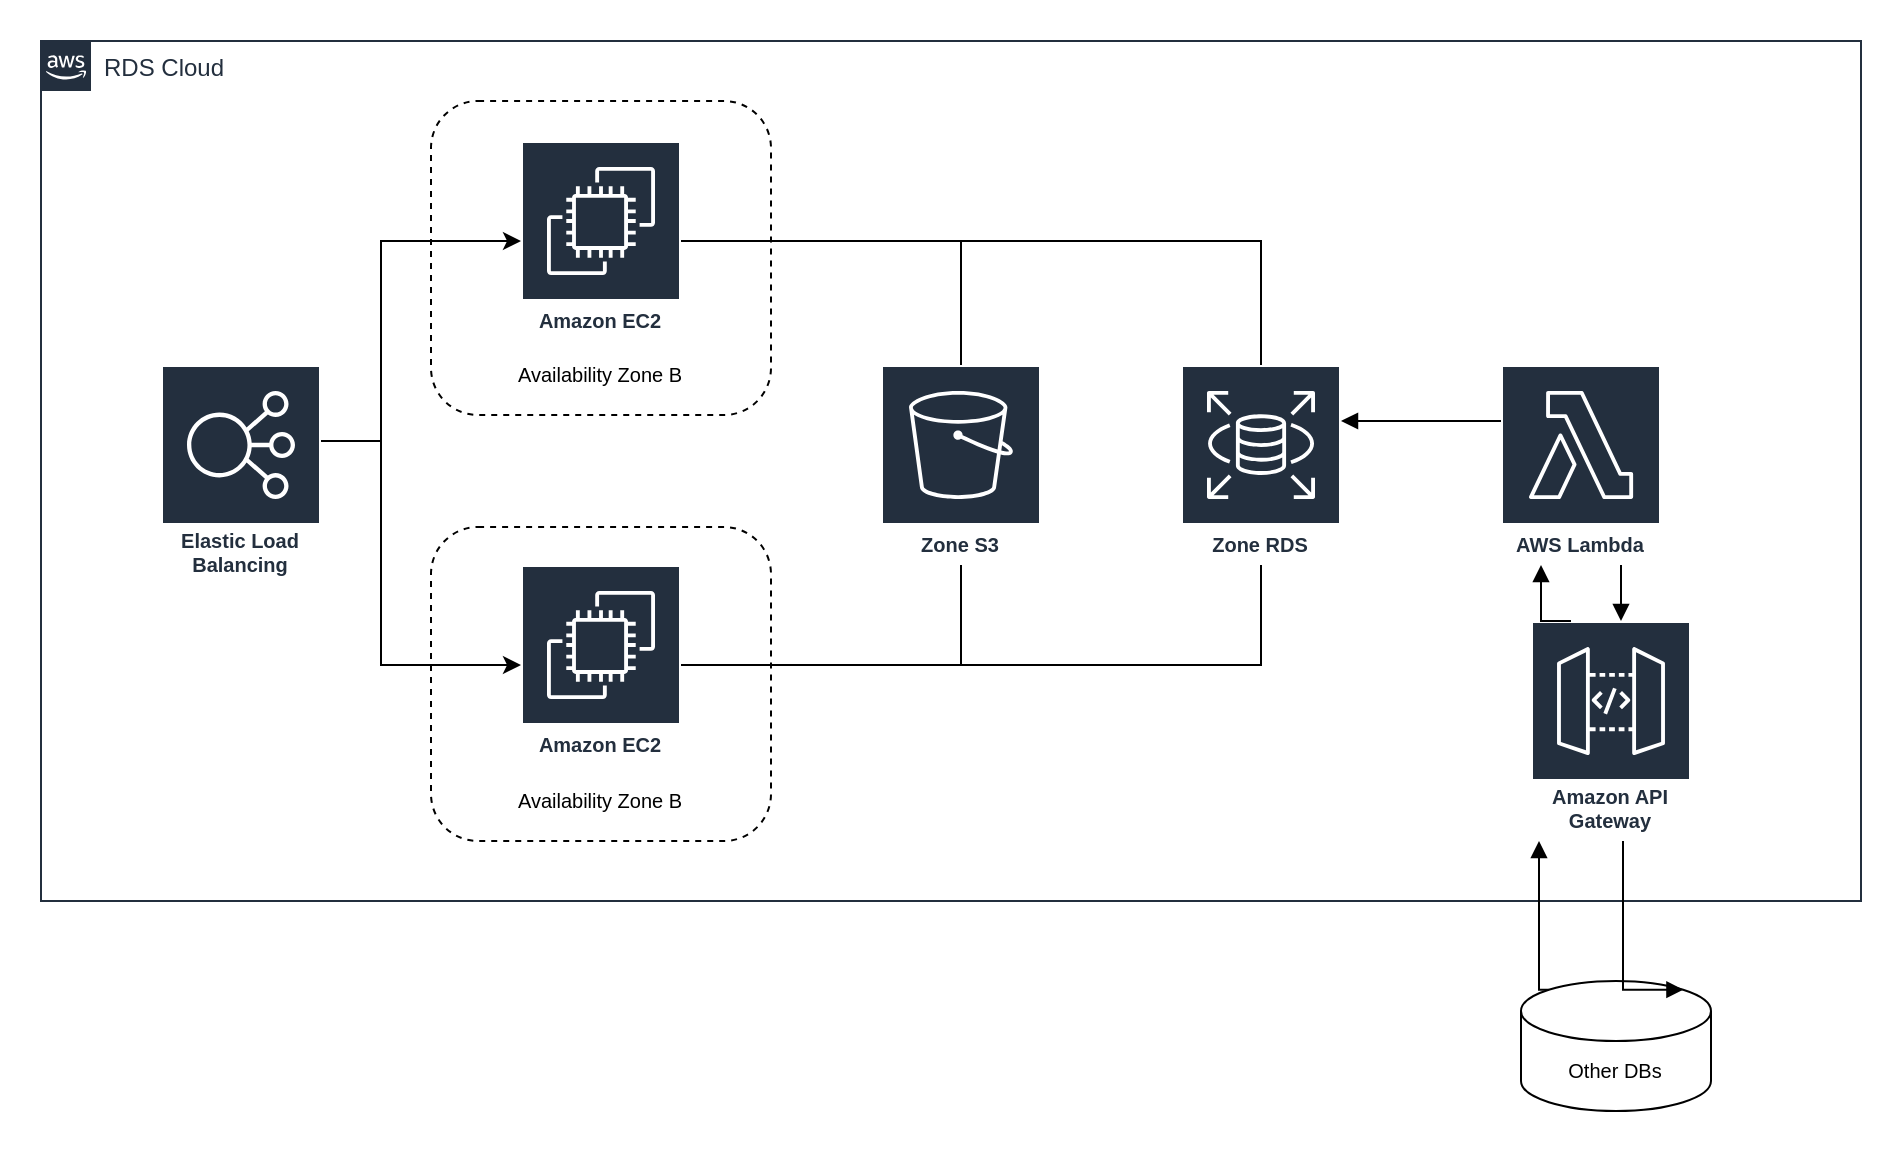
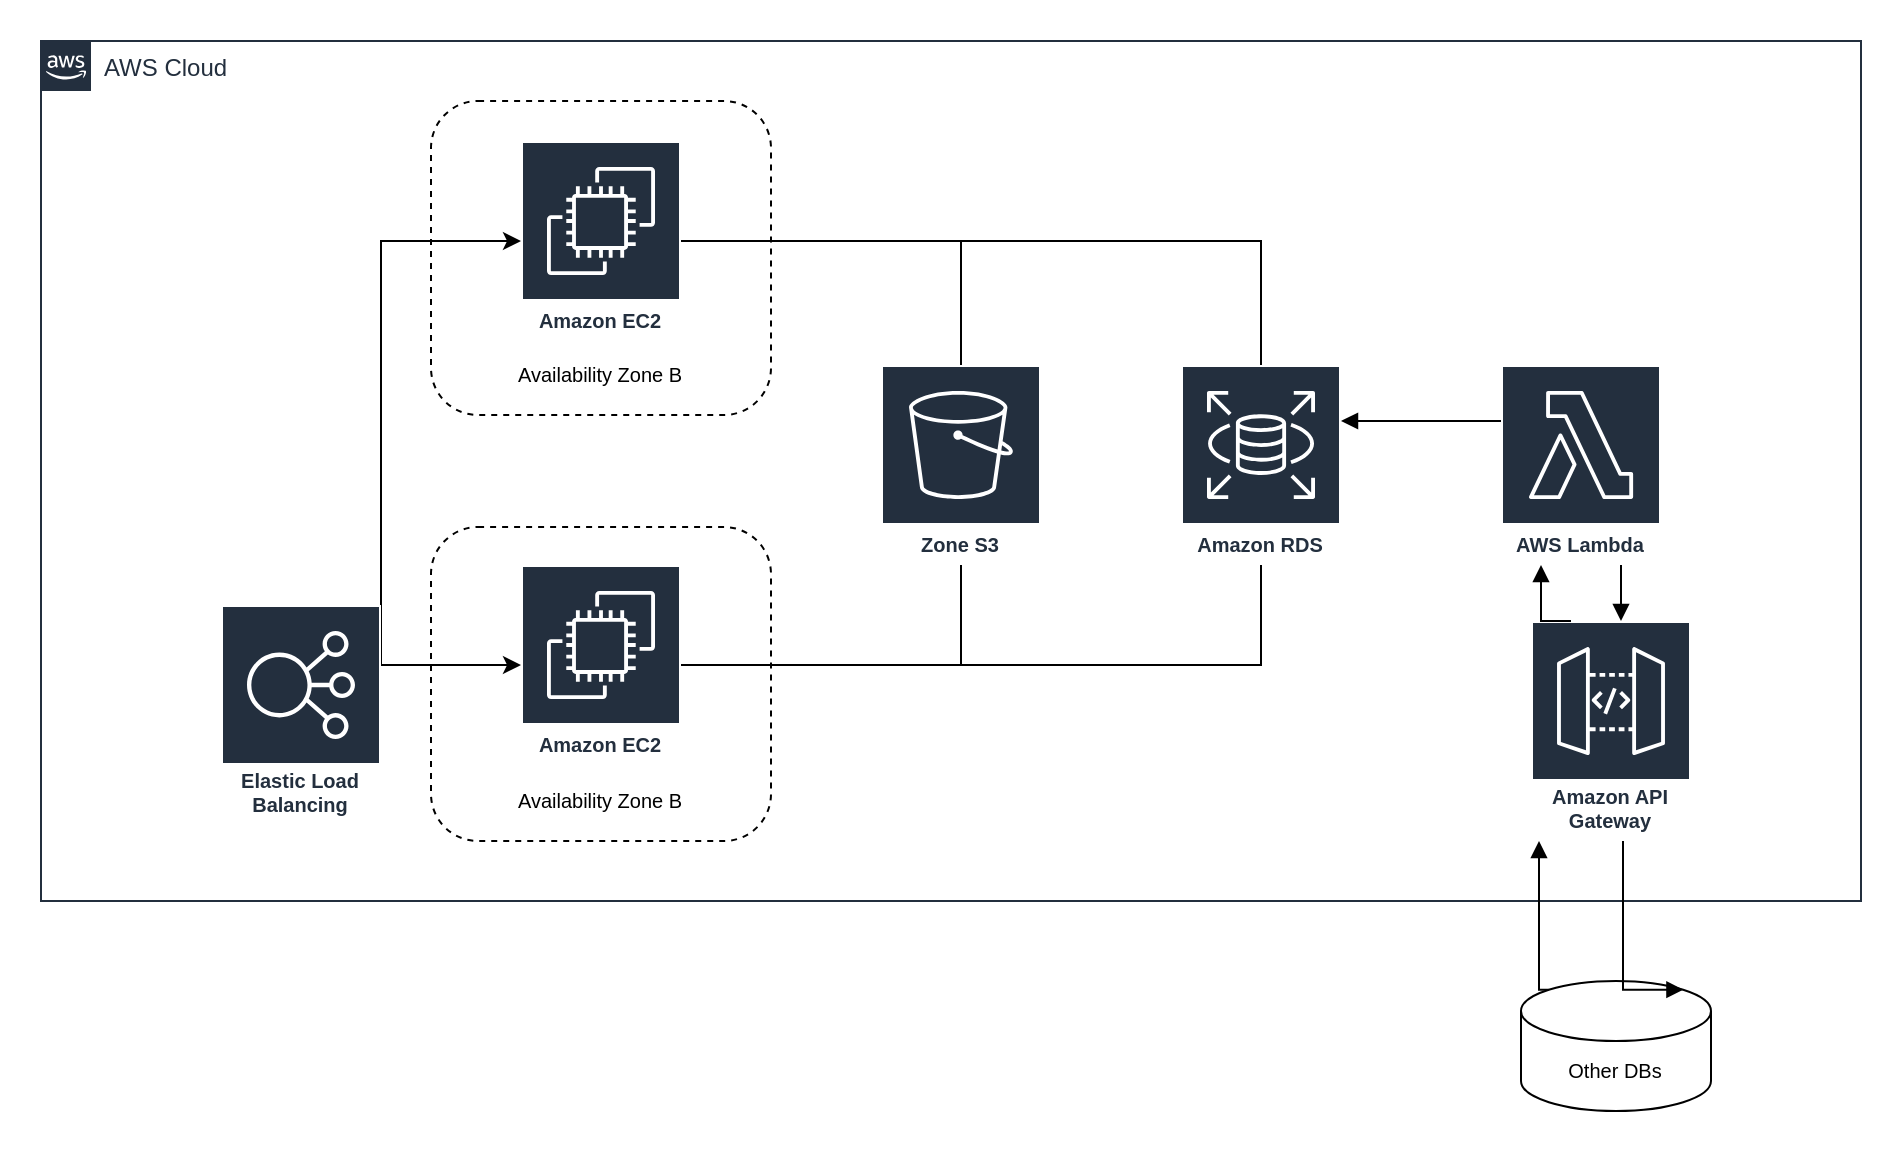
- <mxCell id="2" value="RDS Cloud" style="points=[[0,0],[0.25,0],[0.5,0],[0.75,0],[1,0],[1,0.25],[1,0.5],[1,0.75],[1,1],[0.75,1],[0.5,1],[0.25,1],[0,1],[0,0.75],[0,0.5],[0,0.25]];outlineConnect=0;gradientColor=none;html=1;whiteSpace=wrap;fontSize=12;fontStyle=0;shape=mxgraph.aws4.group;grIcon=mxgraph.aws4.group_aws_cloud_alt;strokeColor=#232F3E;fillColor=none;verticalAlign=top;align=left;spacingLeft=30;fontColor=#232F3E;dashed=0;labelBackgroundColor=#ffffff;" parent="1" vertex="1"><mxGeometry x="20" y="20" width="910" height="430" as="geometry" /></mxCell>
+ <mxCell id="2" value="AWS Cloud" style="points=[[0,0],[0.25,0],[0.5,0],[0.75,0],[1,0],[1,0.25],[1,0.5],[1,0.75],[1,1],[0.75,1],[0.5,1],[0.25,1],[0,1],[0,0.75],[0,0.5],[0,0.25]];outlineConnect=0;gradientColor=none;html=1;whiteSpace=wrap;fontSize=12;fontStyle=0;shape=mxgraph.aws4.group;grIcon=mxgraph.aws4.group_aws_cloud_alt;strokeColor=#232F3E;fillColor=none;verticalAlign=top;align=left;spacingLeft=30;fontColor=#232F3E;dashed=0;labelBackgroundColor=#ffffff;" parent="1" vertex="1"><mxGeometry x="20" y="20" width="910" height="430" as="geometry" /></mxCell>
- <mxCell id="8" value="Elastic Load Balancing" style="outlineConnect=0;fontColor=#232F3E;gradientColor=none;strokeColor=#ffffff;fillColor=#232F3E;dashed=0;verticalLabelPosition=middle;verticalAlign=bottom;align=center;html=1;whiteSpace=wrap;fontSize=10;fontStyle=1;spacing=3;shape=mxgraph.aws4.productIcon;prIcon=mxgraph.aws4.elastic_load_balancing;" vertex="1" parent="1"><mxGeometry x="80" y="182" width="80" height="110" as="geometry" /></mxCell>
+ <mxCell id="8" value="Elastic Load Balancing" style="outlineConnect=0;fontColor=#232F3E;gradientColor=none;strokeColor=#ffffff;fillColor=#232F3E;dashed=0;verticalLabelPosition=middle;verticalAlign=bottom;align=center;html=1;whiteSpace=wrap;fontSize=10;fontStyle=1;spacing=3;shape=mxgraph.aws4.productIcon;prIcon=mxgraph.aws4.elastic_load_balancing;" vertex="1" parent="1"><mxGeometry x="110" y="302" width="80" height="110" as="geometry" /></mxCell>
- <mxCell id="14" value="Zone RDS" style="outlineConnect=0;fontColor=#232F3E;gradientColor=none;strokeColor=#ffffff;fillColor=#232F3E;dashed=0;verticalLabelPosition=middle;verticalAlign=bottom;align=center;html=1;whiteSpace=wrap;fontSize=10;fontStyle=1;spacing=3;shape=mxgraph.aws4.productIcon;prIcon=mxgraph.aws4.rds;" vertex="1" parent="1"><mxGeometry x="590" y="182" width="80" height="100" as="geometry" /></mxCell>
+ <mxCell id="14" value="Amazon RDS" style="outlineConnect=0;fontColor=#232F3E;gradientColor=none;strokeColor=#ffffff;fillColor=#232F3E;dashed=0;verticalLabelPosition=middle;verticalAlign=bottom;align=center;html=1;whiteSpace=wrap;fontSize=10;fontStyle=1;spacing=3;shape=mxgraph.aws4.productIcon;prIcon=mxgraph.aws4.rds;" vertex="1" parent="1"><mxGeometry x="590" y="182" width="80" height="100" as="geometry" /></mxCell>
